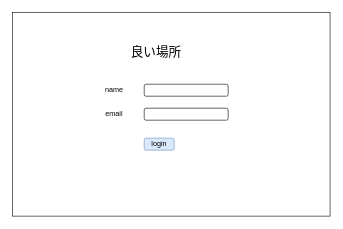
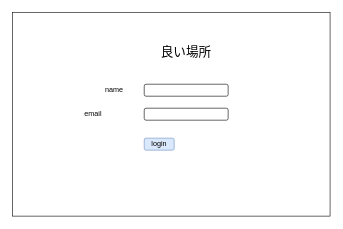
- <mxCell id="8" value="良い場所" style="text;html=1;strokeColor=none;fillColor=none;align=center;verticalAlign=middle;whiteSpace=wrap;rounded=0;fontSize=21;" vertex="1" parent="1"><mxGeometry x="210" y="70" width="100" height="30" as="geometry" /></mxCell>
+ <mxCell id="8" value="良い場所" style="text;html=1;strokeColor=none;fillColor=none;align=center;verticalAlign=middle;whiteSpace=wrap;rounded=0;fontSize=21;" vertex="1" parent="1"><mxGeometry x="260" y="70" width="100" height="30" as="geometry" /></mxCell>
- <mxCell id="6" value="email" style="text;html=1;strokeColor=none;fillColor=none;align=center;verticalAlign=middle;whiteSpace=wrap;rounded=0;" vertex="1" parent="1"><mxGeometry x="160" y="175" width="60" height="30" as="geometry" /></mxCell>
+ <mxCell id="6" value="email" style="text;html=1;strokeColor=none;fillColor=none;align=center;verticalAlign=middle;whiteSpace=wrap;rounded=0;" vertex="1" parent="1"><mxGeometry x="125" y="175" width="60" height="30" as="geometry" /></mxCell>
